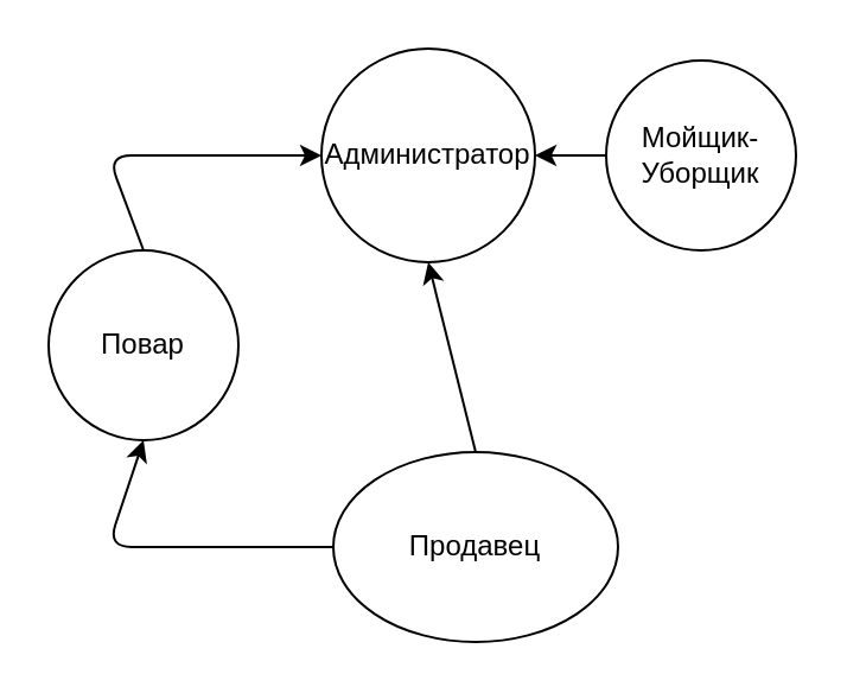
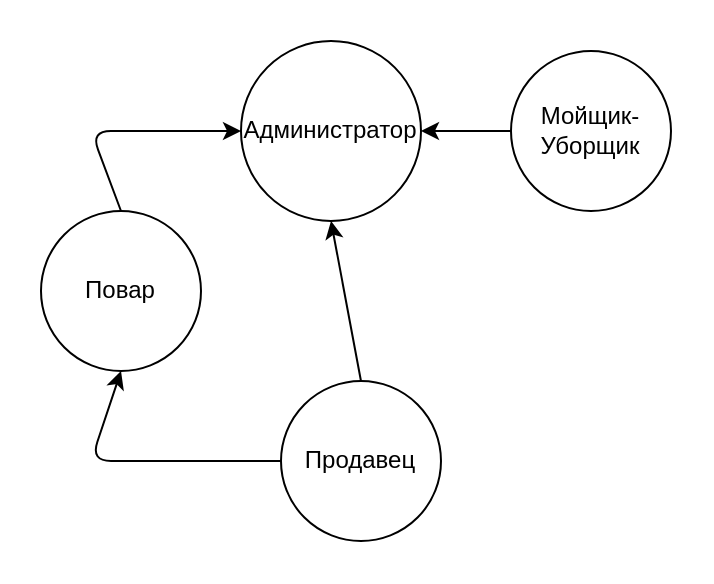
- <mxCell id="5" value="Администратор" style="ellipse;whiteSpace=wrap;html=1;aspect=fixed;" vertex="1" parent="1"><mxGeometry x="135" y="20" width="90" height="90" as="geometry" /></mxCell>
+ <mxCell id="5" value="Администратор" style="ellipse;whiteSpace=wrap;html=1;aspect=fixed;" vertex="1" parent="1"><mxGeometry x="120" y="20" width="90" height="90" as="geometry" /></mxCell>
- <mxCell id="3" value="Продавец" style="ellipse;whiteSpace=wrap;html=1;aspect=fixed;" vertex="1" parent="1"><mxGeometry x="140" y="190" width="120" height="80" as="geometry" /></mxCell>
+ <mxCell id="3" value="Продавец" style="ellipse;whiteSpace=wrap;html=1;aspect=fixed;" vertex="1" parent="1"><mxGeometry x="140" y="190" width="80" height="80" as="geometry" /></mxCell>
